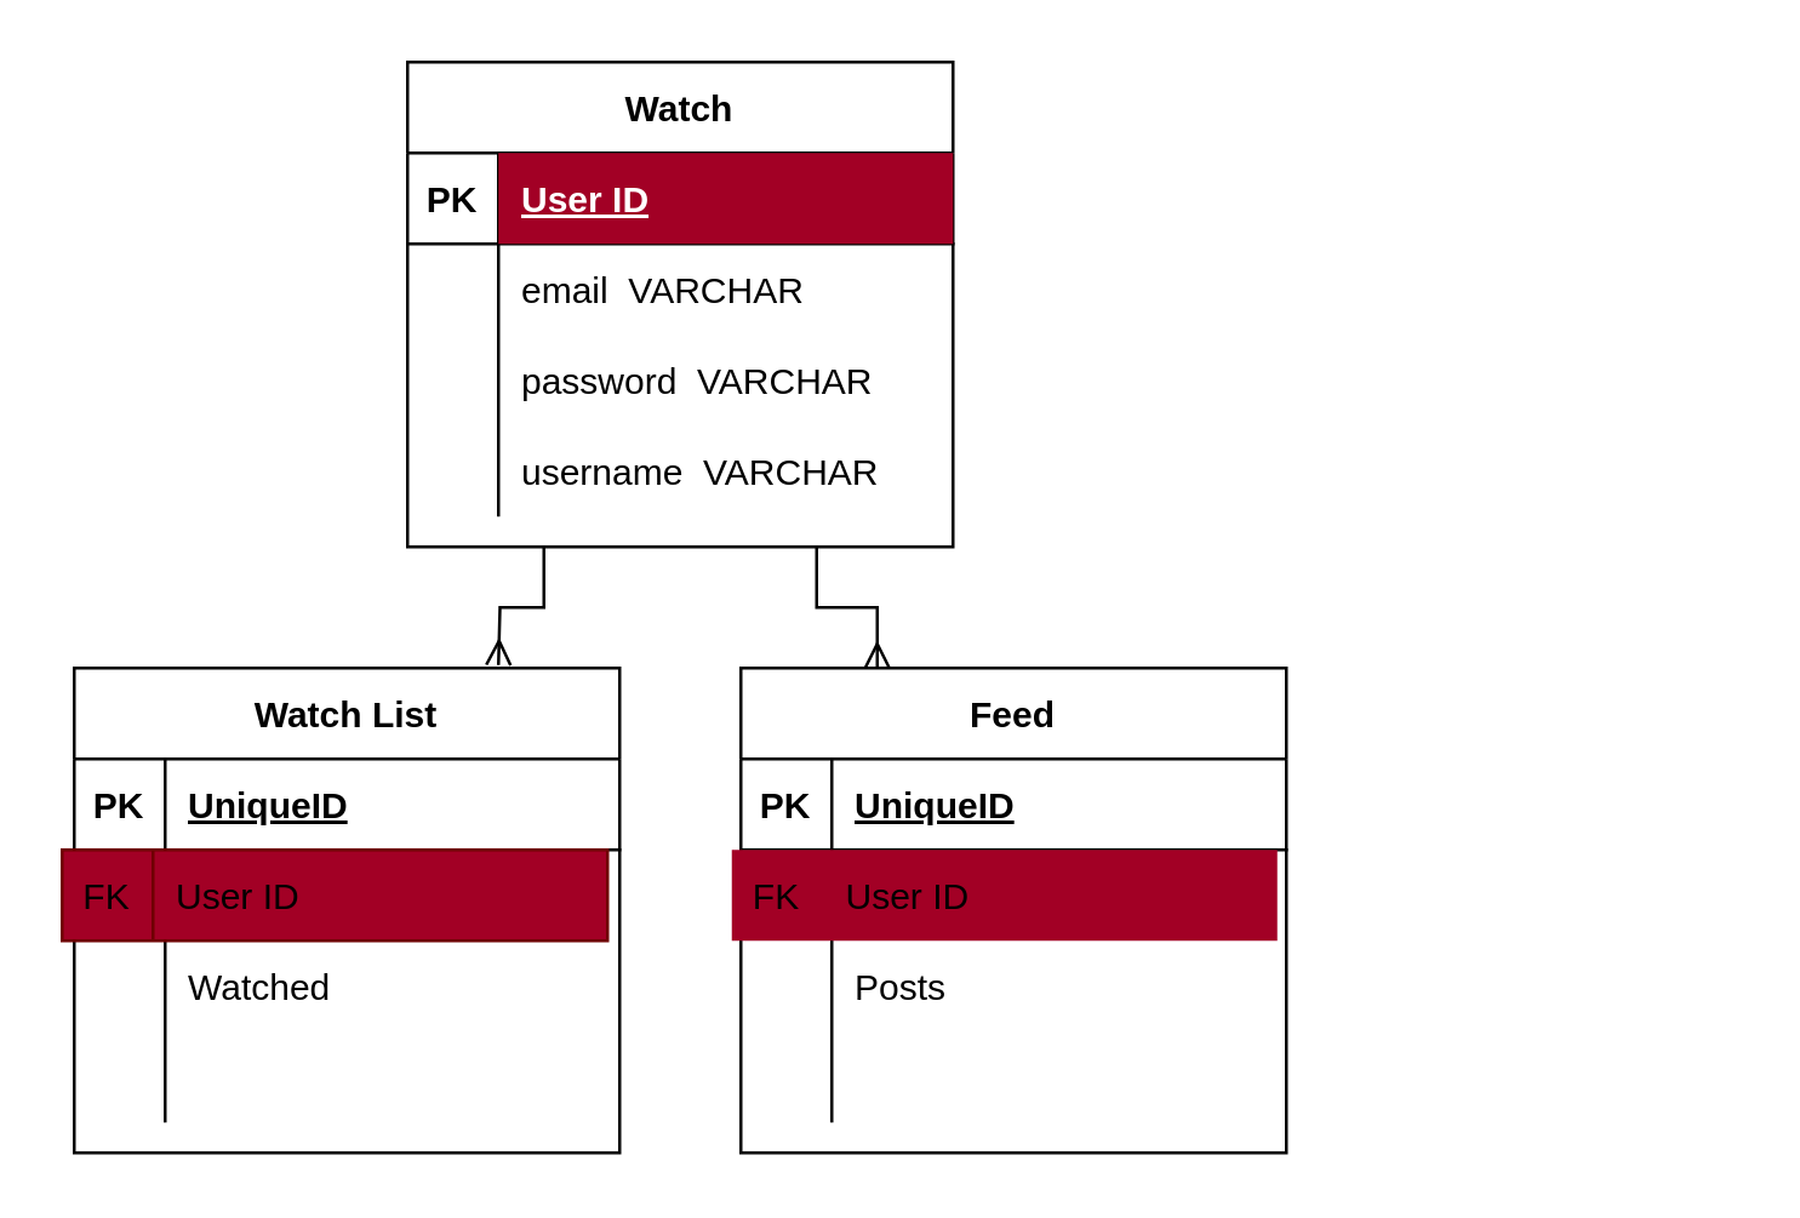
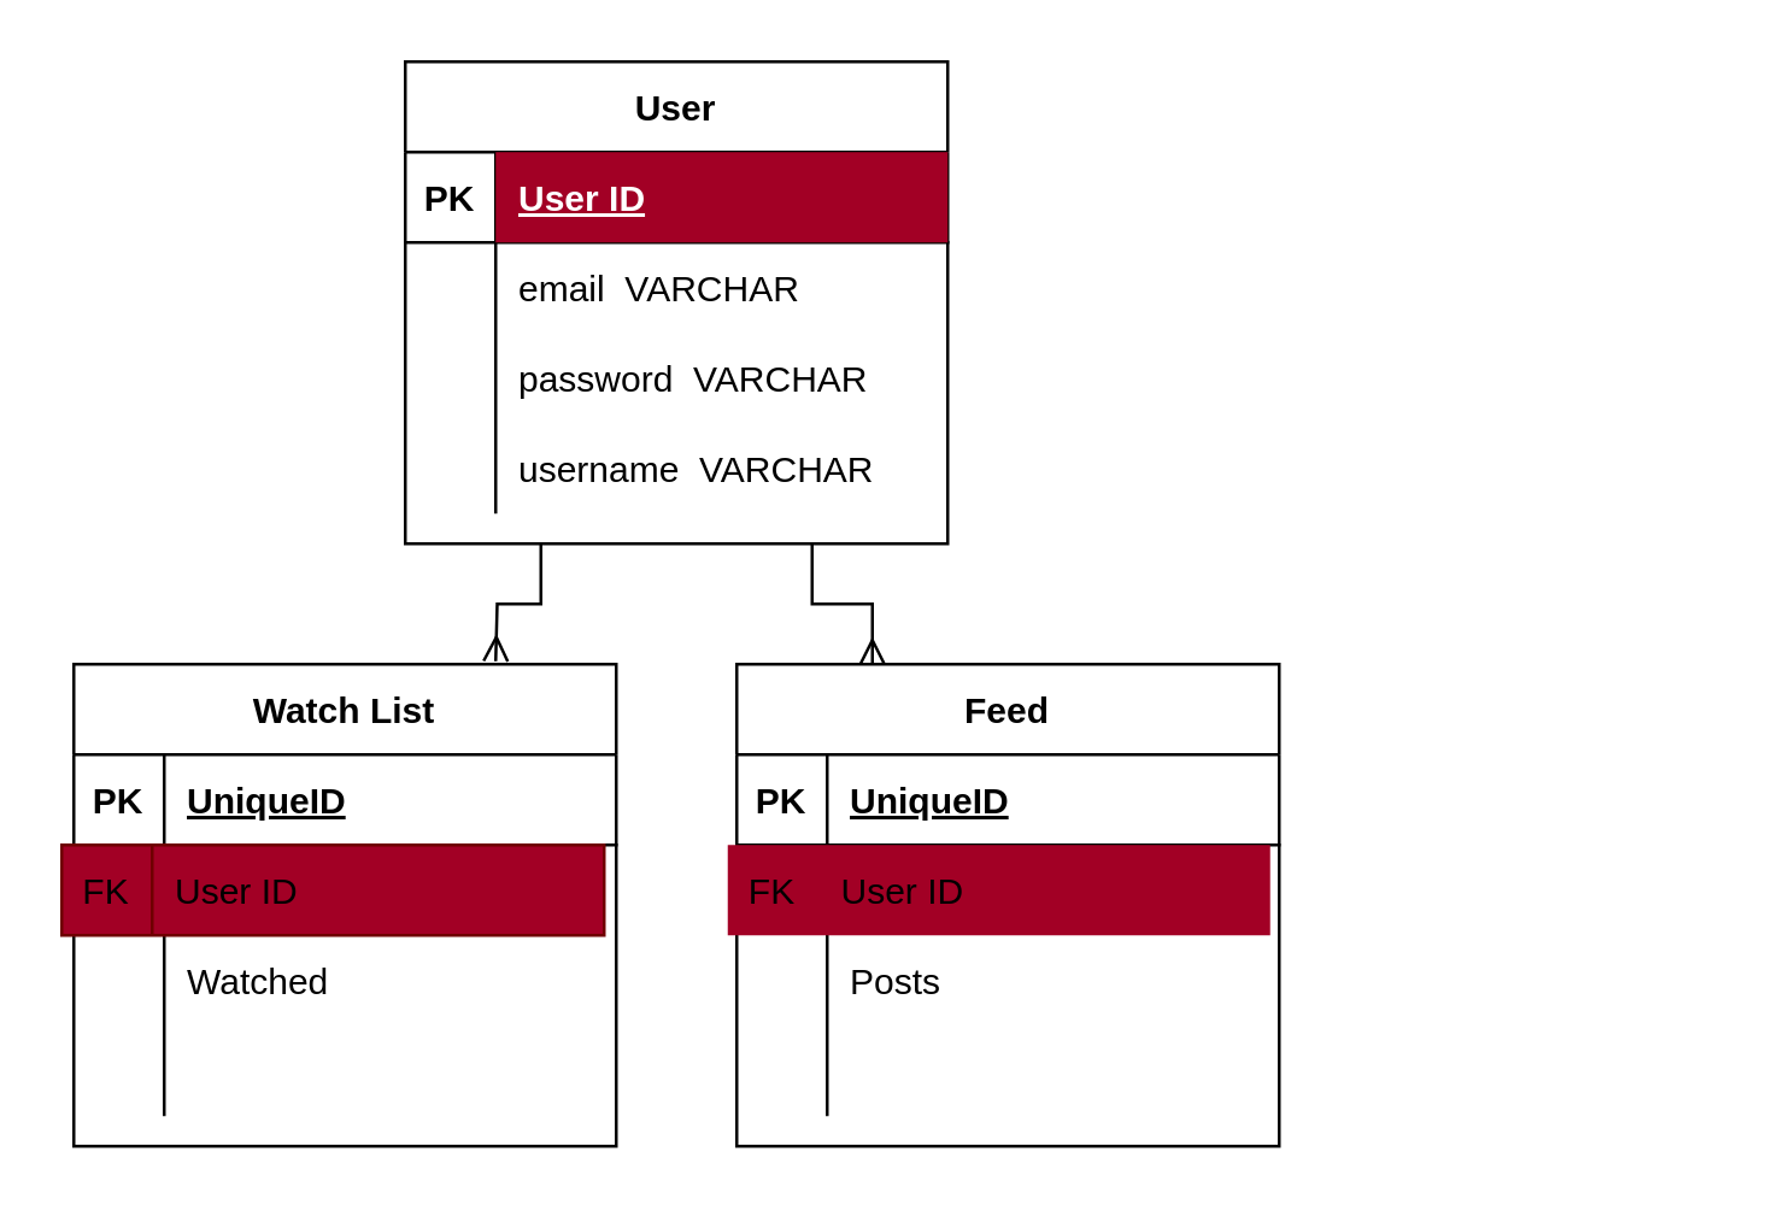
- <mxCell id="4" value="Watch" style="shape=table;startSize=30;container=1;collapsible=1;childLayout=tableLayout;fixedRows=1;rowLines=0;fontStyle=1;align=center;resizeLast=1;" vertex="1" parent="1"><mxGeometry x="134" y="20" width="180" height="160" as="geometry" /></mxCell>
+ <mxCell id="4" value="User" style="shape=table;startSize=30;container=1;collapsible=1;childLayout=tableLayout;fixedRows=1;rowLines=0;fontStyle=1;align=center;resizeLast=1;" vertex="1" parent="1"><mxGeometry x="134" y="20" width="180" height="160" as="geometry" /></mxCell>
